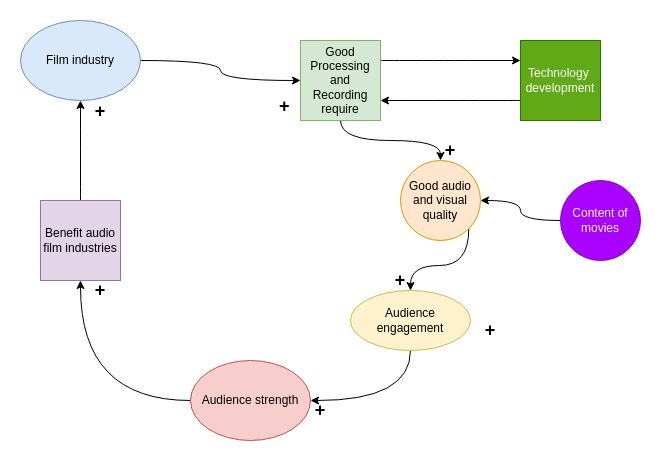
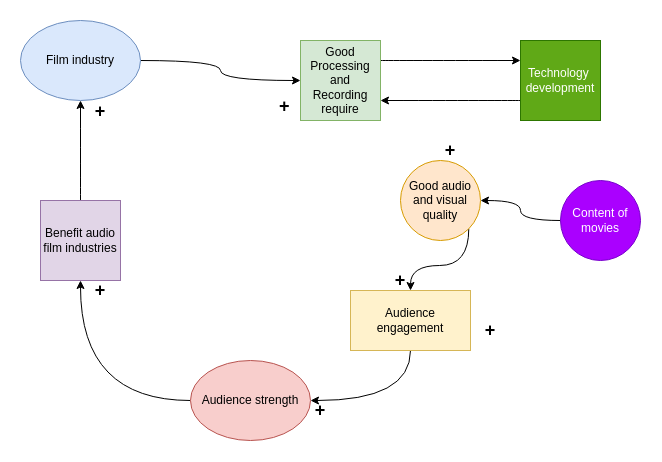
- <mxCell id="5" style="edgeStyle=orthogonalEdgeStyle;curved=1;rounded=0;orthogonalLoop=1;jettySize=auto;html=1;exitX=0.5;exitY=1;exitDx=0;exitDy=0;entryX=0.5;entryY=0;entryDx=0;entryDy=0;" parent="1" source="6" target="8" edge="1"><mxGeometry relative="1" as="geometry" /></mxCell>
- <mxCell id="12" value="Audience engagement" style="ellipse;whiteSpace=wrap;html=1;fillColor=#fff2cc;strokeColor=#d6b656;" parent="1" vertex="1"><mxGeometry x="350" y="290" width="120" height="60" as="geometry" /></mxCell>
+ <mxCell id="12" value="Audience engagement" style="rounded=0;whiteSpace=wrap;html=1;fillColor=#fff2cc;strokeColor=#d6b656;" parent="1" vertex="1"><mxGeometry x="350" y="290" width="120" height="60" as="geometry" /></mxCell>
